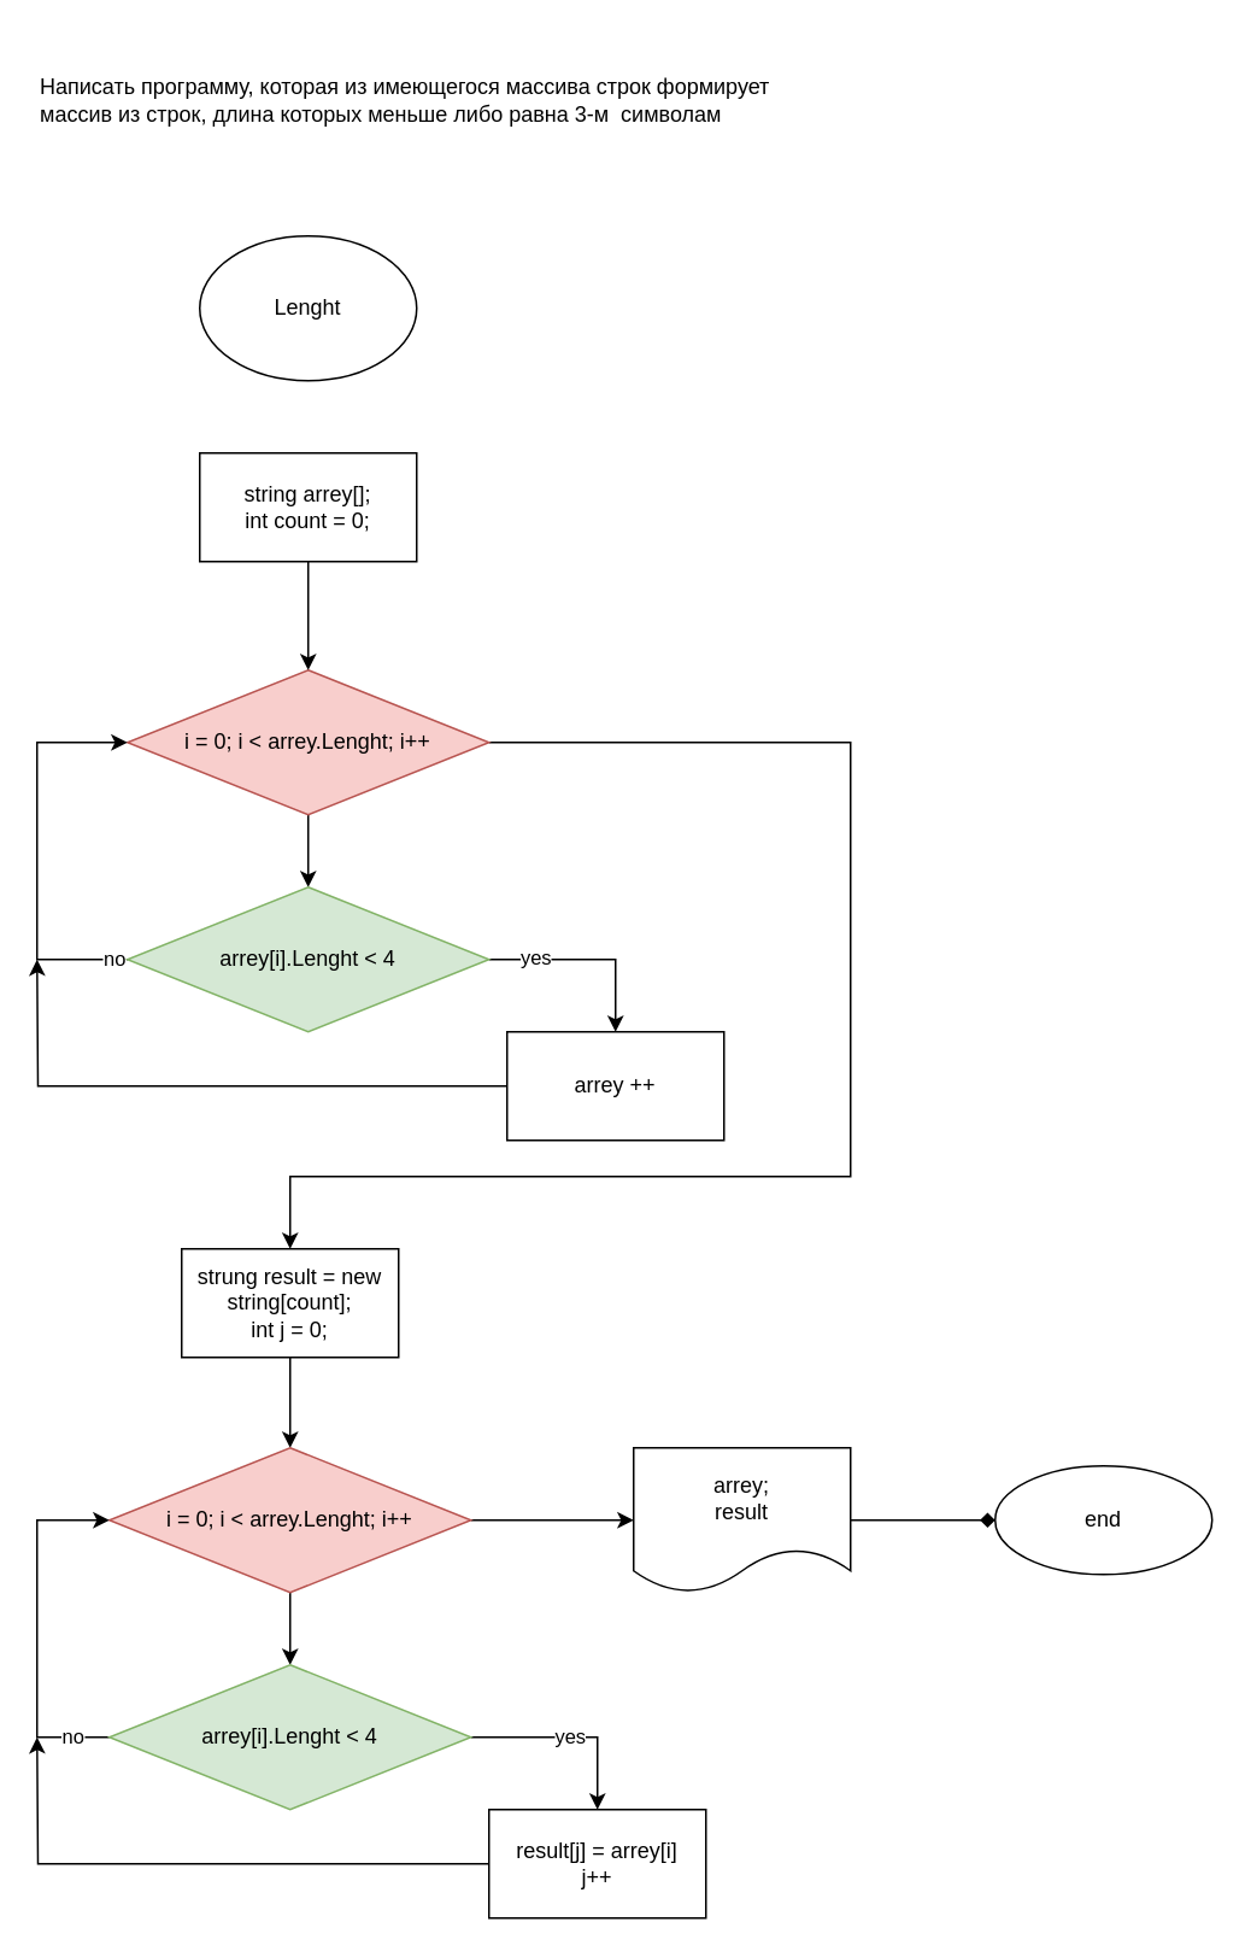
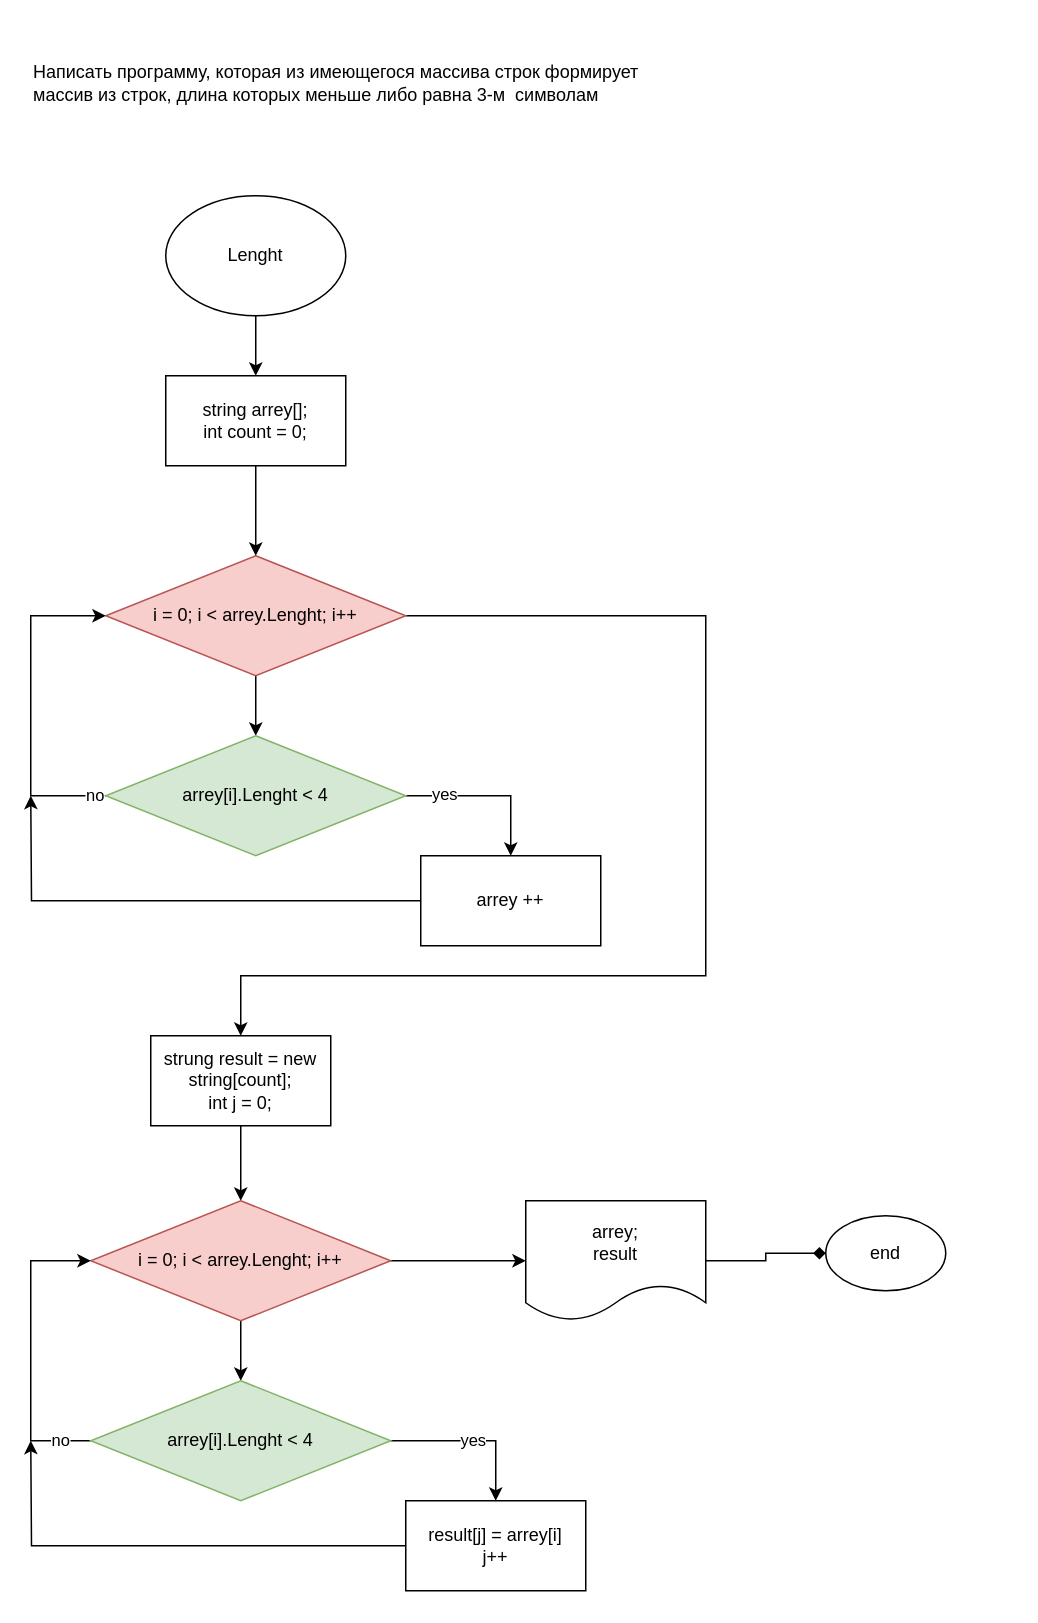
+ <mxCell id="2" value="" style="edgeStyle=orthogonalEdgeStyle;rounded=0;orthogonalLoop=1;jettySize=auto;html=1;entryX=0.5;entryY=0;entryDx=0;entryDy=0;" parent="1" source="3" target="13" edge="1"><mxGeometry relative="1" as="geometry"><mxPoint x="170" y="250" as="targetPoint" /></mxGeometry></mxCell>
- <mxCell id="28" value="end" style="ellipse;whiteSpace=wrap;html=1;" parent="1" vertex="1"><mxGeometry x="550" y="810" width="120" height="60" as="geometry" /></mxCell>
+ <mxCell id="28" value="end" style="ellipse;whiteSpace=wrap;html=1;" parent="1" vertex="1"><mxGeometry x="550" y="810" width="80" height="50" as="geometry" /></mxCell>
